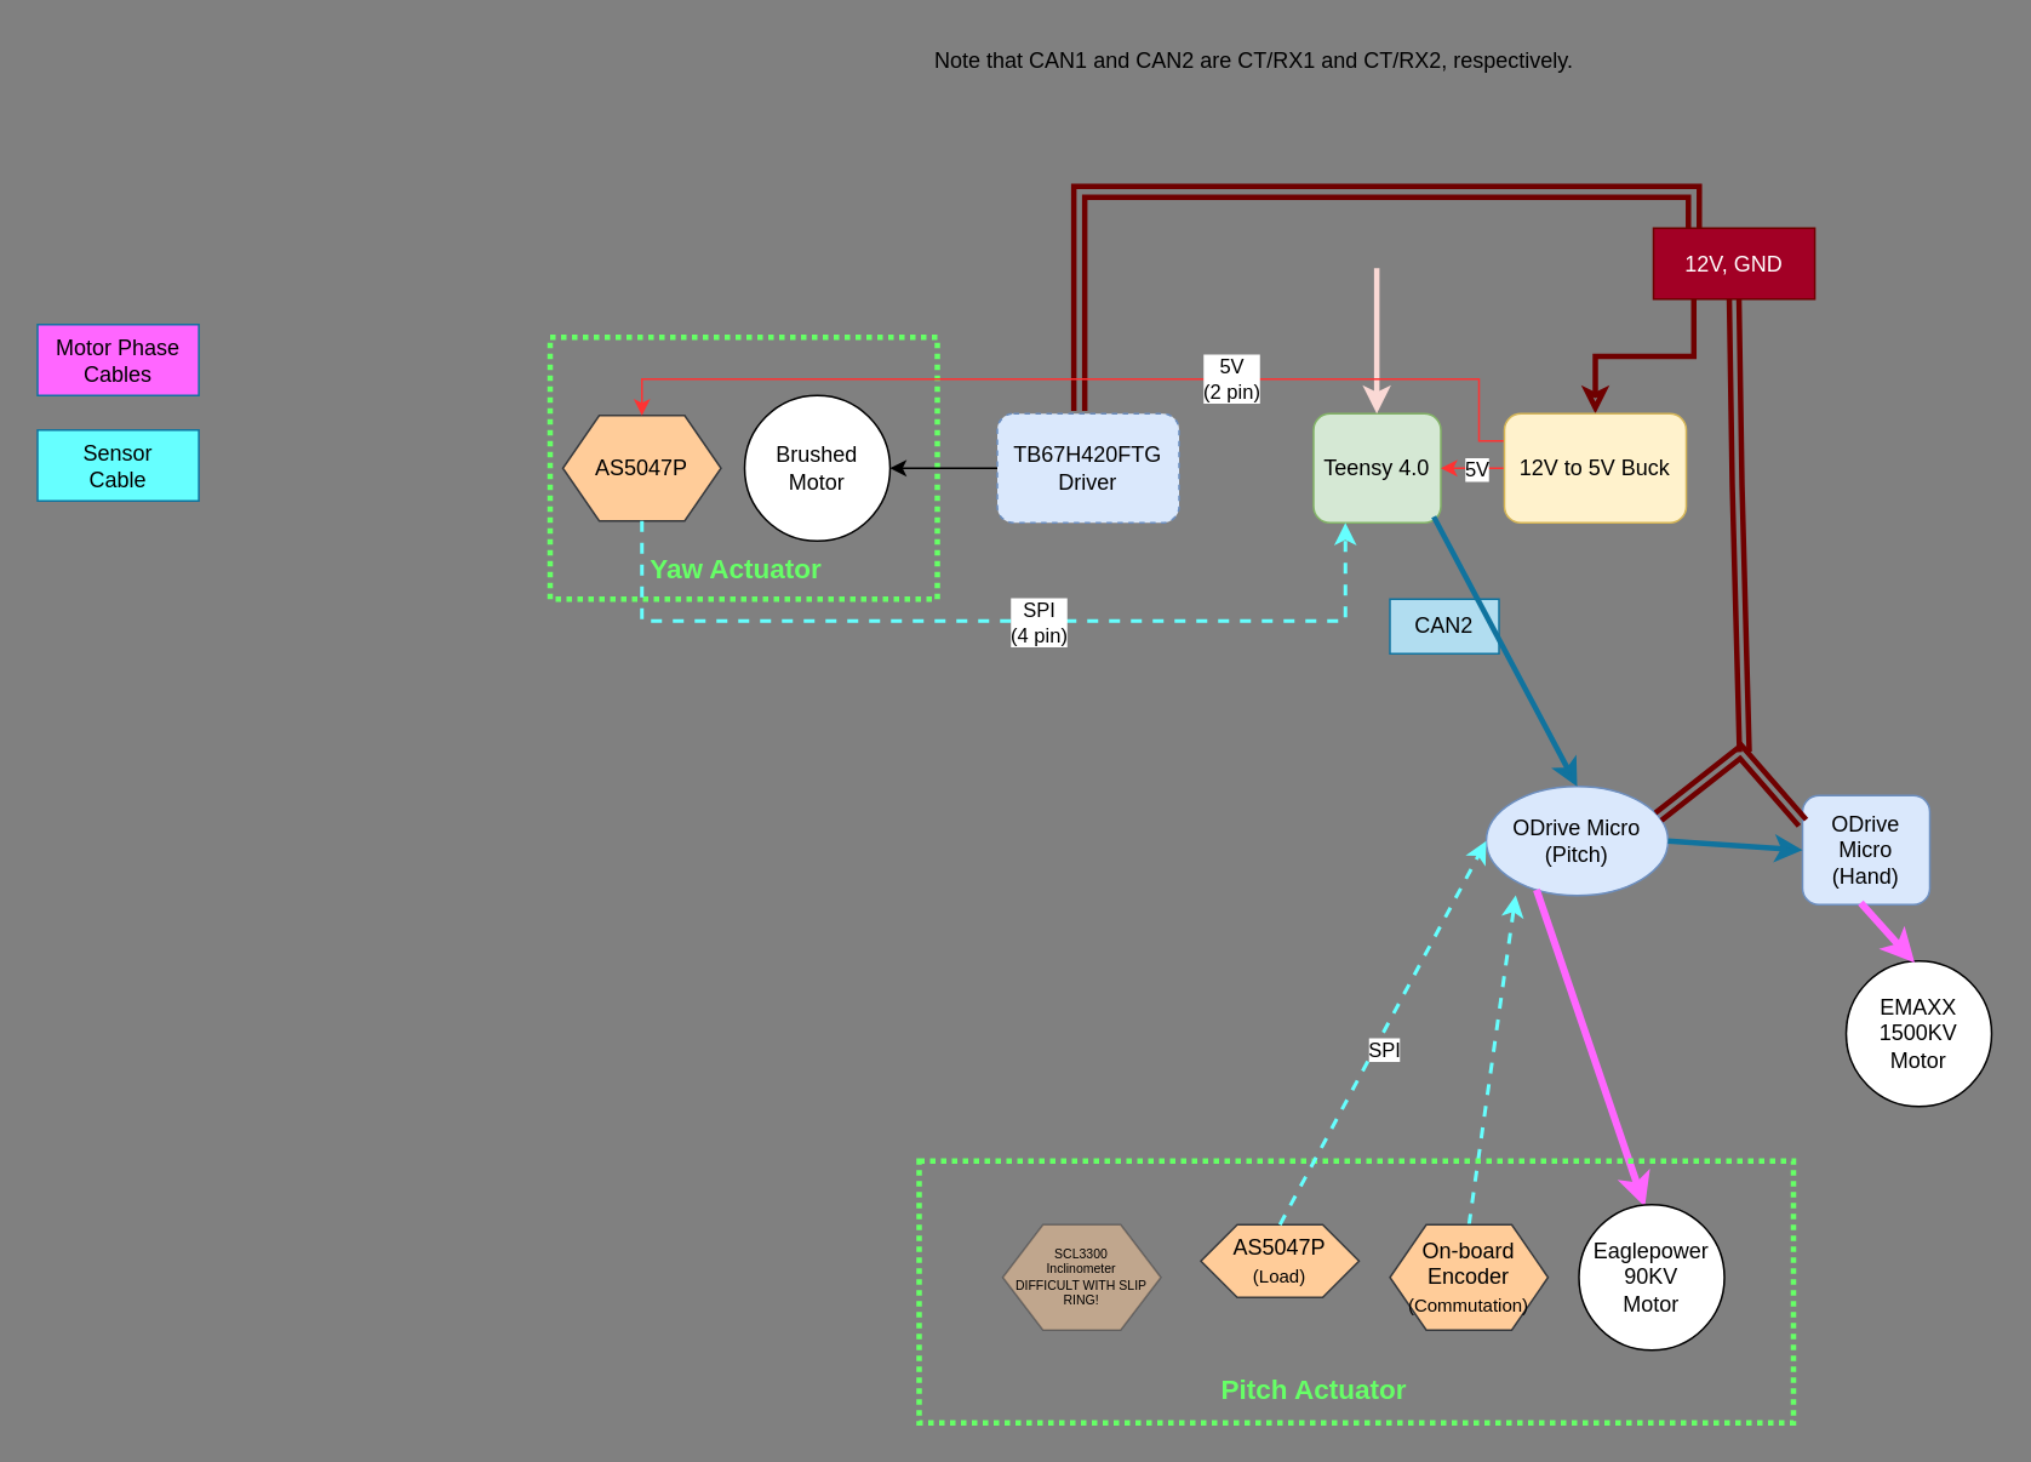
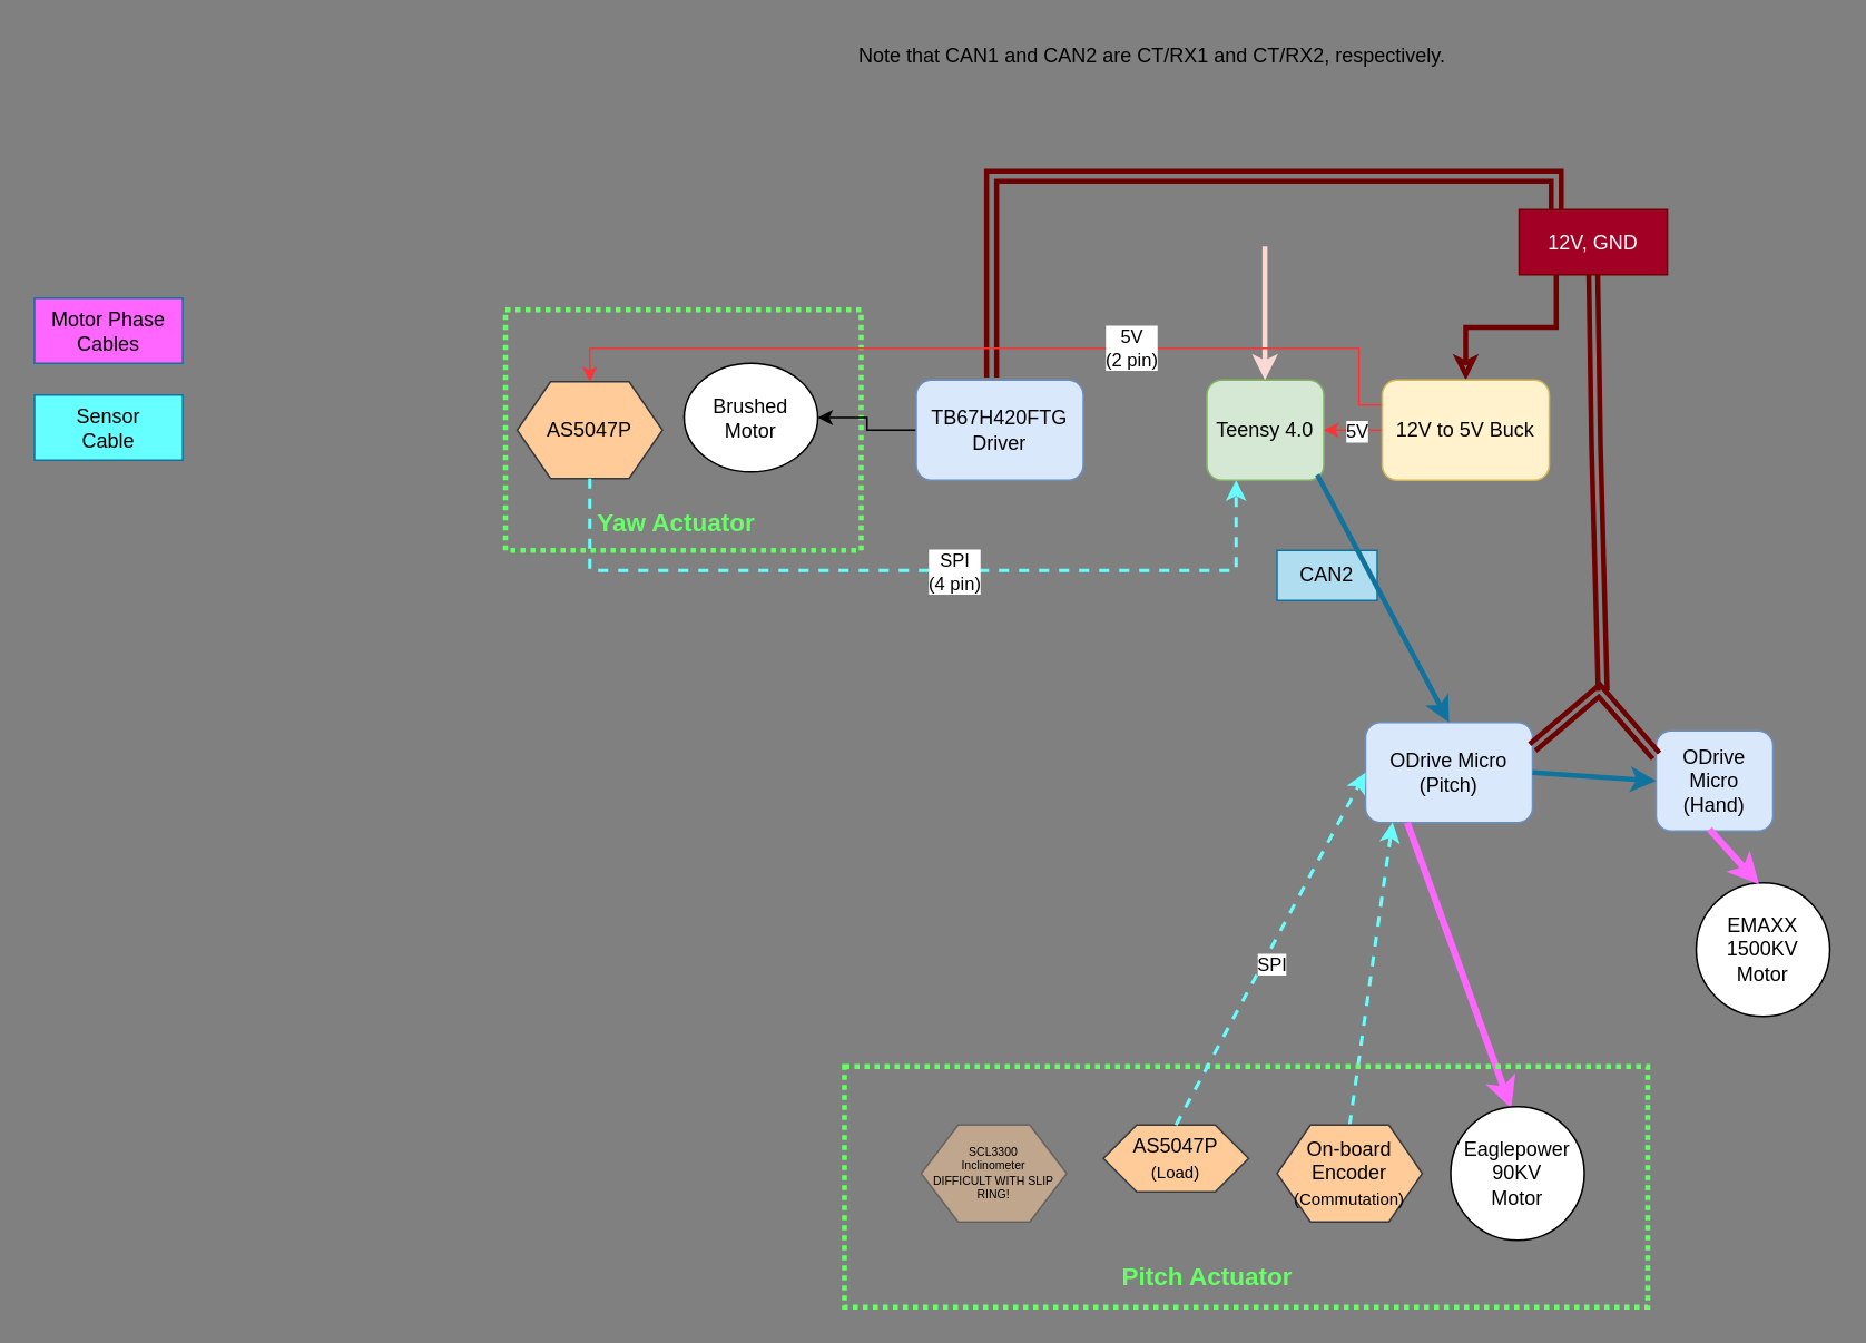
- <mxCell id="4" value="Brushed Motor" style="ellipse;whiteSpace=wrap;html=1;aspect=fixed;" parent="2" vertex="1"><mxGeometry x="107" y="32" width="80" height="80" as="geometry" /></mxCell>
+ <mxCell id="4" value="Brushed Motor" style="ellipse;whiteSpace=wrap;html=1;aspect=fixed;" parent="2" vertex="1"><mxGeometry x="107" y="32" width="80" height="65" as="geometry" /></mxCell>
- <mxCell id="36" value="TB67H420FTG Driver" style="rounded=1;whiteSpace=wrap;html=1;fillColor=#dae8fc;strokeColor=#6c8ebf;dashed=1;" parent="1" vertex="1"><mxGeometry x="548" y="227" width="100" height="60" as="geometry" /></mxCell>
+ <mxCell id="36" value="TB67H420FTG Driver" style="rounded=1;whiteSpace=wrap;html=1;fillColor=#dae8fc;strokeColor=#6c8ebf;" parent="1" vertex="1"><mxGeometry x="548" y="227" width="100" height="60" as="geometry" /></mxCell>
- <mxCell id="8" value="ODrive Micro&lt;br&gt;(Pitch)" style="ellipse;whiteSpace=wrap;html=1;fillColor=#dae8fc;strokeColor=#6c8ebf;" parent="1" vertex="1"><mxGeometry x="817" y="432" width="100" height="60" as="geometry" /></mxCell>
+ <mxCell id="8" value="ODrive Micro&lt;br&gt;(Pitch)" style="rounded=1;whiteSpace=wrap;html=1;fillColor=#dae8fc;strokeColor=#6c8ebf;" parent="1" vertex="1"><mxGeometry x="817" y="432" width="100" height="60" as="geometry" /></mxCell>
